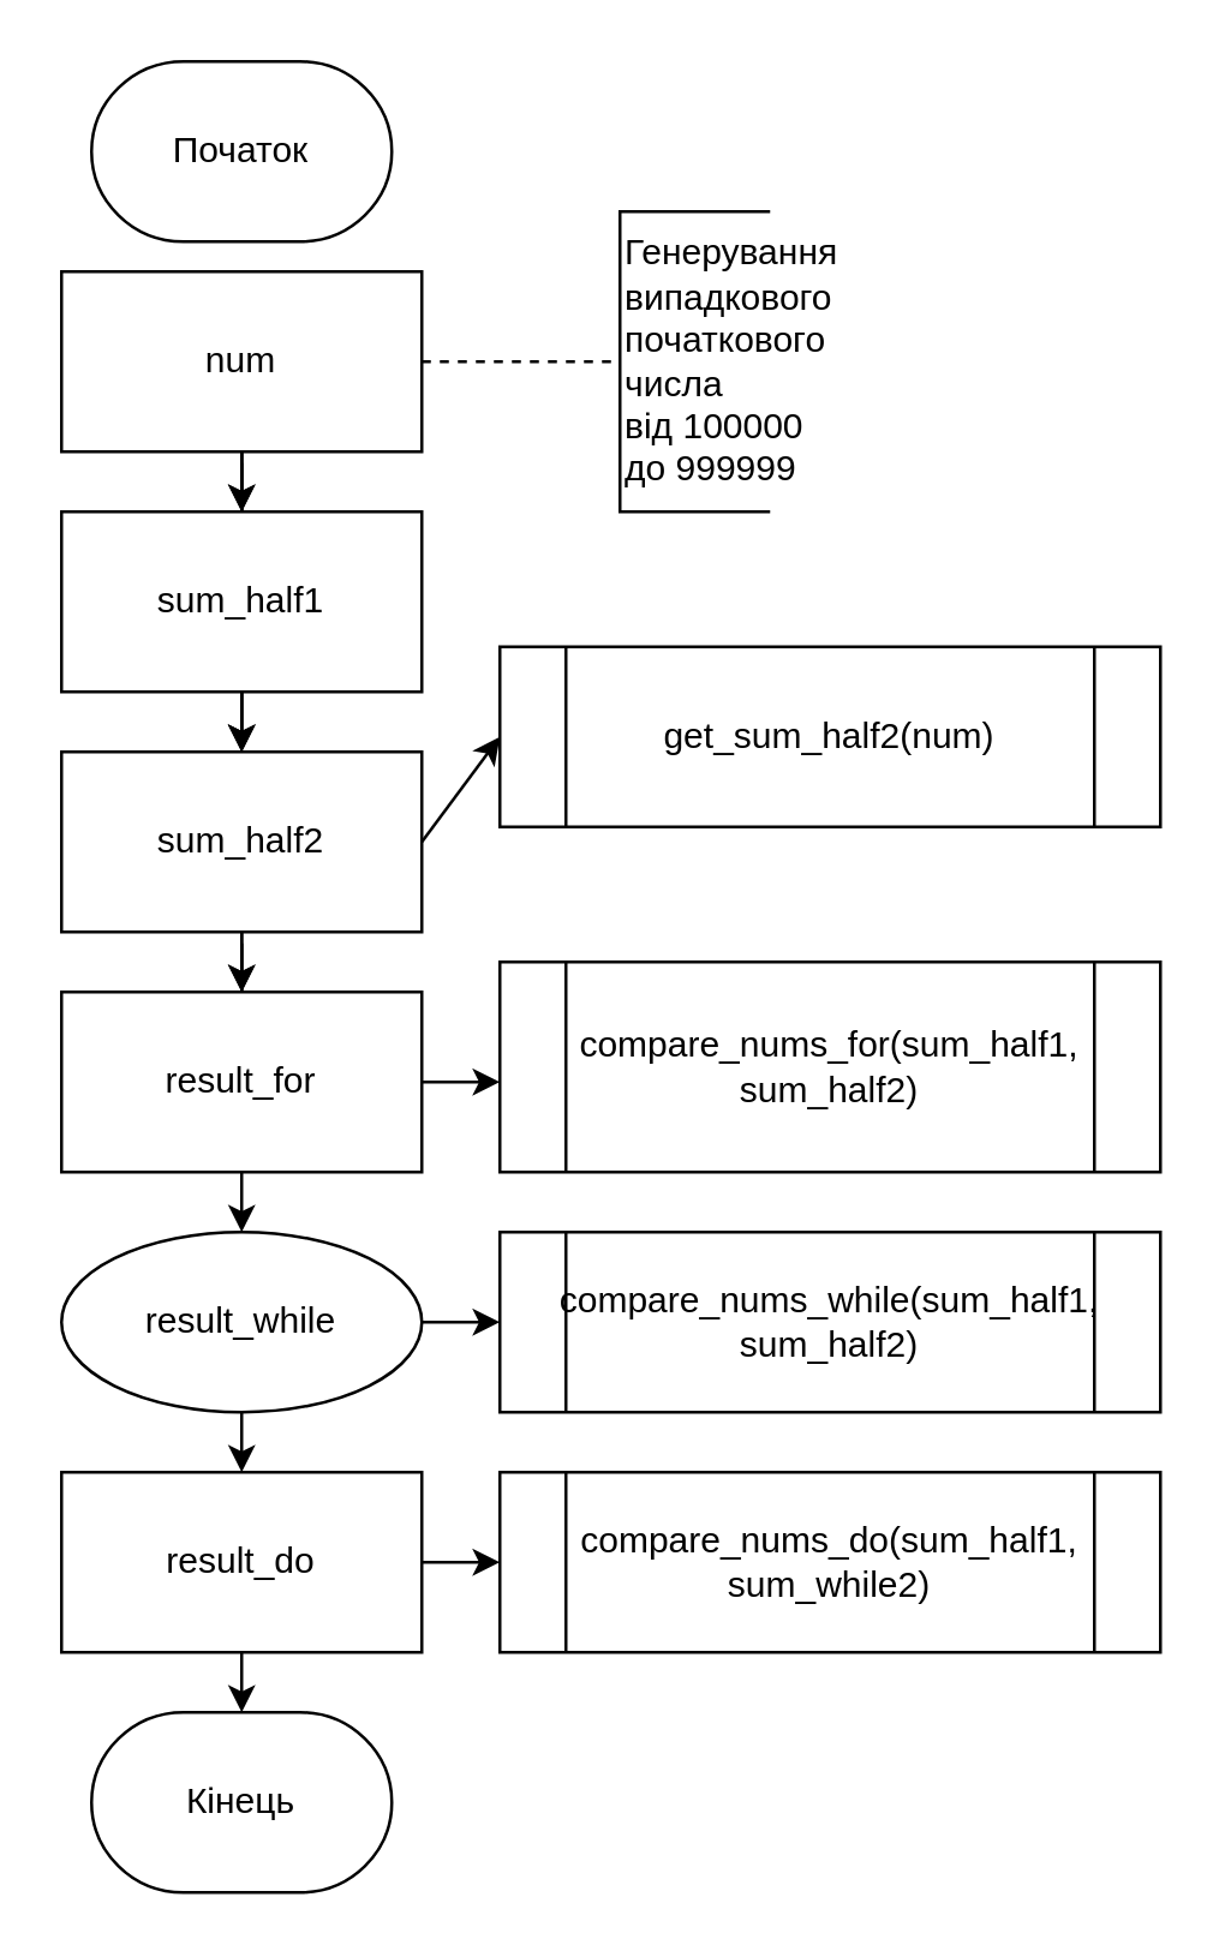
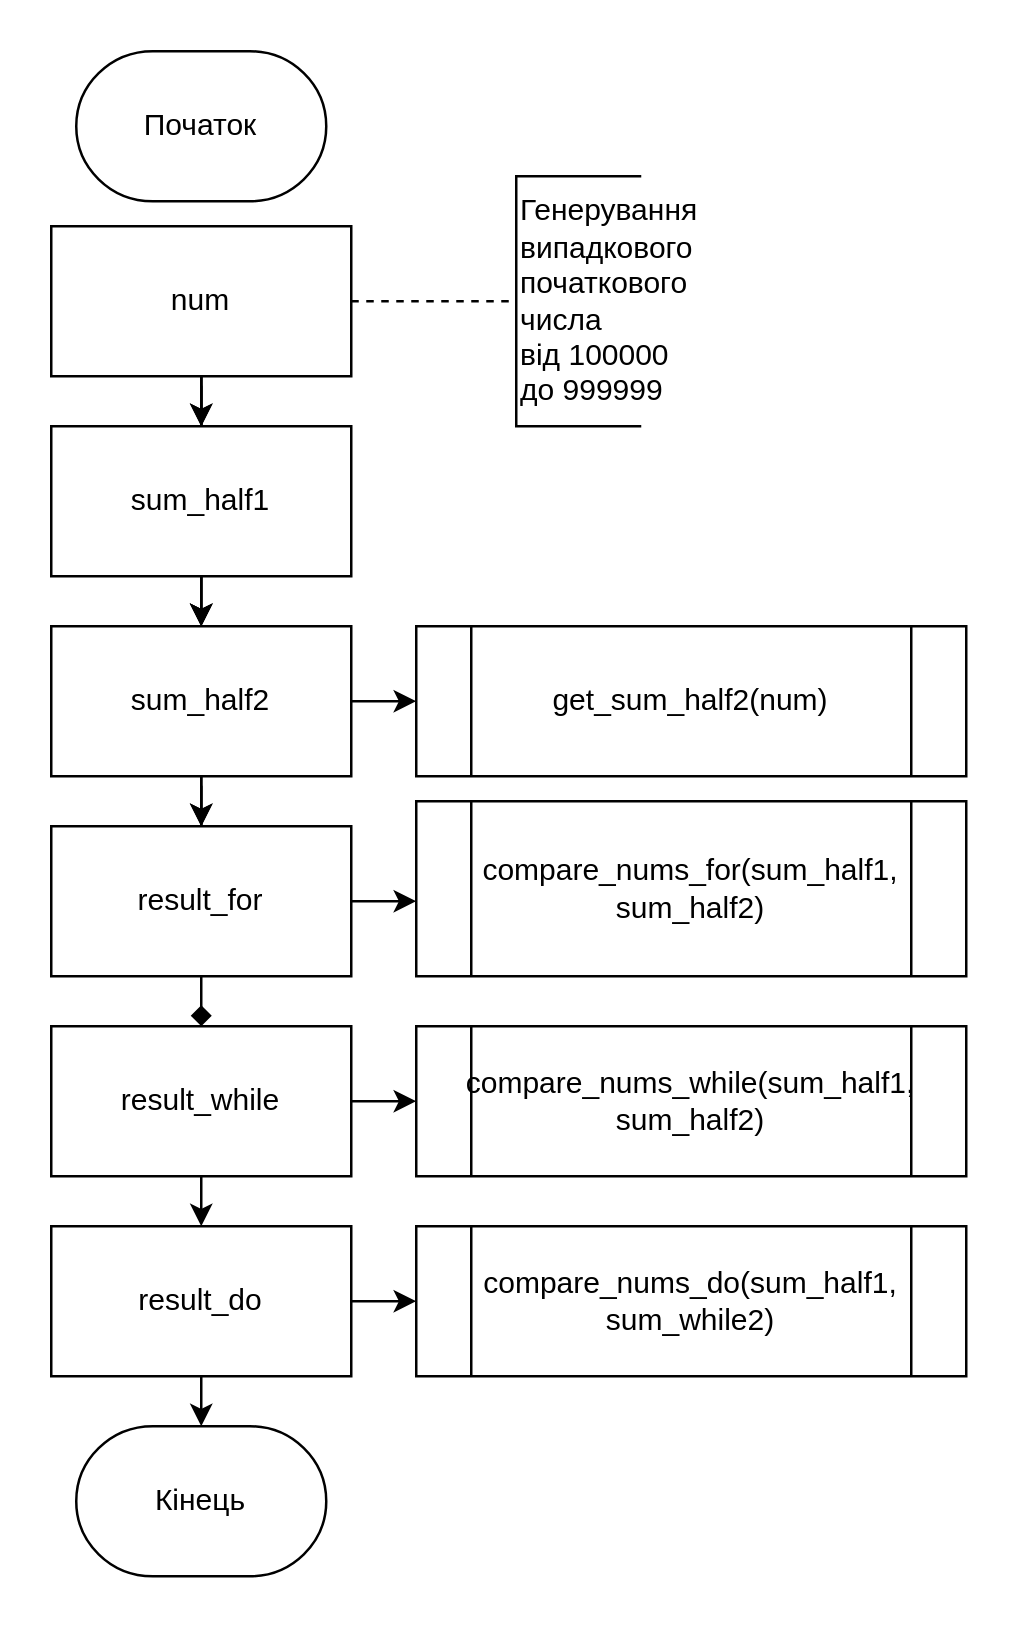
- <mxCell id="16" value="get_sum_half2(num)" style="shape=process;whiteSpace=wrap;html=1;backgroundOutline=1;fontSize=12;" vertex="1" parent="1"><mxGeometry x="166" y="215" width="220" height="60" as="geometry" /></mxCell>
+ <mxCell id="16" value="get_sum_half2(num)" style="shape=process;whiteSpace=wrap;html=1;backgroundOutline=1;fontSize=12;" vertex="1" parent="1"><mxGeometry x="166" y="250" width="220" height="60" as="geometry" /></mxCell>
- <mxCell id="11" value="" style="edgeStyle=orthogonalEdgeStyle;rounded=1;orthogonalLoop=1;jettySize=auto;html=1;endArrow=classic;endFill=1;fontSize=12;" edge="1" parent="1" source="13" target="18"><mxGeometry relative="1" as="geometry" /></mxCell>
+ <mxCell id="11" value="" style="edgeStyle=orthogonalEdgeStyle;rounded=1;orthogonalLoop=1;jettySize=auto;html=1;endArrow=diamond;endFill=1;fontSize=12;" edge="1" parent="1" source="13" target="18"><mxGeometry relative="1" as="geometry" /></mxCell>
- <mxCell id="18" value="result_while" style="ellipse;whiteSpace=wrap;html=1;fontSize=12;" vertex="1" parent="1"><mxGeometry x="20" y="410" width="120" height="60" as="geometry" /></mxCell>
+ <mxCell id="18" value="result_while" style="rounded=0;whiteSpace=wrap;html=1;fontSize=12;" vertex="1" parent="1"><mxGeometry x="20" y="410" width="120" height="60" as="geometry" /></mxCell>
